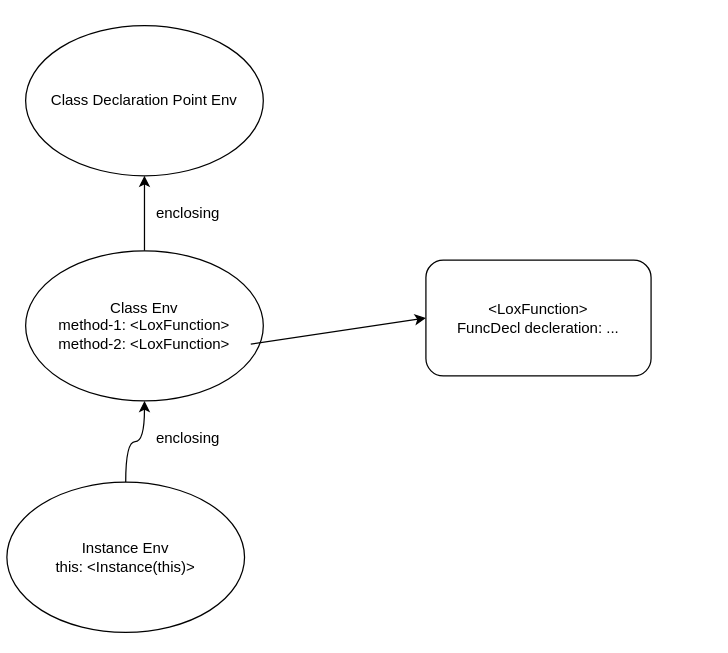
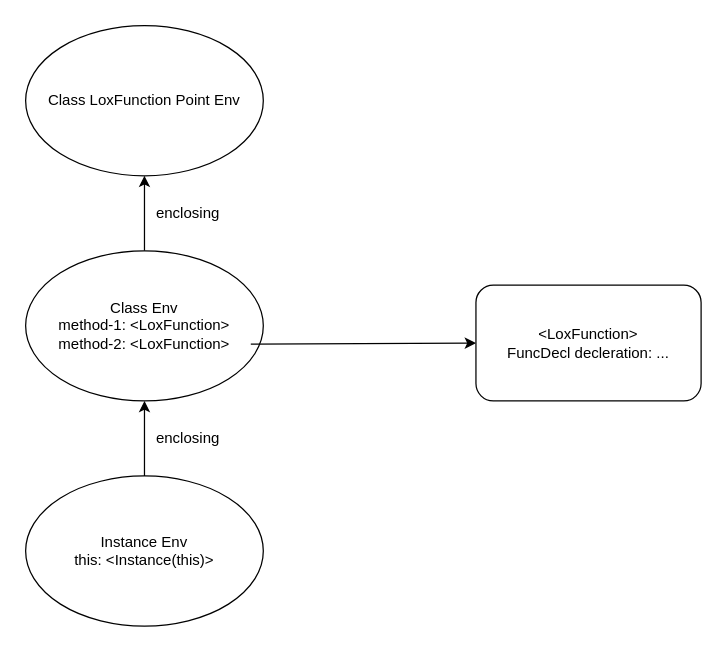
- <mxCell id="2" value="Class Declaration Point Env" style="ellipse;whiteSpace=wrap;html=1;" vertex="1" parent="1"><mxGeometry x="20" y="20" width="190" height="120" as="geometry" /></mxCell>
+ <mxCell id="2" value="Class LoxFunction Point Env" style="ellipse;whiteSpace=wrap;html=1;" vertex="1" parent="1"><mxGeometry x="20" y="20" width="190" height="120" as="geometry" /></mxCell>
- <mxCell id="8" value="&amp;lt;LoxFunction&amp;gt;&lt;br&gt;FuncDecl decleration: ...&lt;br&gt;" style="rounded=1;whiteSpace=wrap;html=1;" vertex="1" parent="1"><mxGeometry x="340" y="207.5" width="180" height="92.5" as="geometry" /></mxCell>
+ <mxCell id="8" value="&amp;lt;LoxFunction&amp;gt;&lt;br&gt;FuncDecl decleration: ...&lt;br&gt;" style="rounded=1;whiteSpace=wrap;html=1;" vertex="1" parent="1"><mxGeometry x="380" y="227.5" width="180" height="92.5" as="geometry" /></mxCell>
- <mxCell id="6" value="Instance Env&lt;br&gt;this: &amp;lt;Instance(this)&amp;gt;" style="ellipse;whiteSpace=wrap;html=1;" vertex="1" parent="1"><mxGeometry x="5" y="385" width="190" height="120" as="geometry" /></mxCell>
+ <mxCell id="6" value="Instance Env&lt;br&gt;this: &amp;lt;Instance(this)&amp;gt;" style="ellipse;whiteSpace=wrap;html=1;" vertex="1" parent="1"><mxGeometry x="20" y="380" width="190" height="120" as="geometry" /></mxCell>
